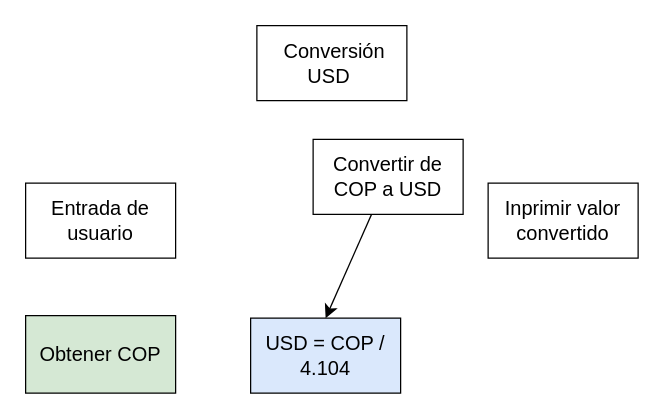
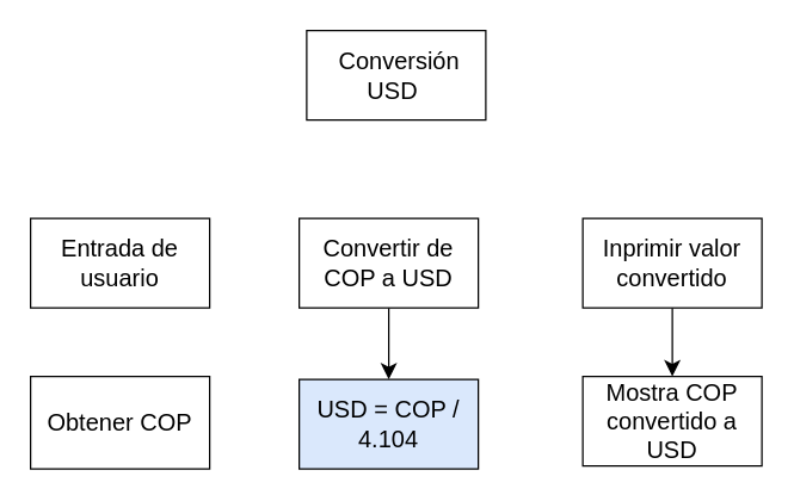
- <mxCell id="5" value="Convertir de COP a USD" style="rounded=0;whiteSpace=wrap;html=1;fontSize=16;" parent="1" vertex="1"><mxGeometry x="250" y="111" width="120" height="60" as="geometry" /></mxCell>
+ <mxCell id="5" value="Convertir de COP a USD" style="rounded=0;whiteSpace=wrap;html=1;fontSize=16;" parent="1" vertex="1"><mxGeometry x="200" y="146" width="120" height="60" as="geometry" /></mxCell>
+ <mxCell id="8" style="edgeStyle=none;curved=1;rounded=0;orthogonalLoop=1;jettySize=auto;html=1;entryX=0.5;entryY=0;entryDx=0;entryDy=0;fontSize=12;startSize=8;endSize=8;" parent="1" source="9" target="10" edge="1"><mxGeometry relative="1" as="geometry" /></mxCell>
+ <mxCell id="10" value="Mostra COP convertido a USD" style="rounded=0;whiteSpace=wrap;html=1;fontSize=16;" parent="1" vertex="1"><mxGeometry x="390" y="252" width="120" height="60" as="geometry" /></mxCell>
- <mxCell id="7" value="Obtener COP" style="rounded=0;whiteSpace=wrap;html=1;fontSize=16;fillColor=#d5e8d4;" parent="1" vertex="1"><mxGeometry x="20" y="252" width="120" height="62" as="geometry" /></mxCell>
+ <mxCell id="7" value="Obtener COP" style="rounded=0;whiteSpace=wrap;html=1;fontSize=16;" parent="1" vertex="1"><mxGeometry x="20" y="252" width="120" height="62" as="geometry" /></mxCell>
